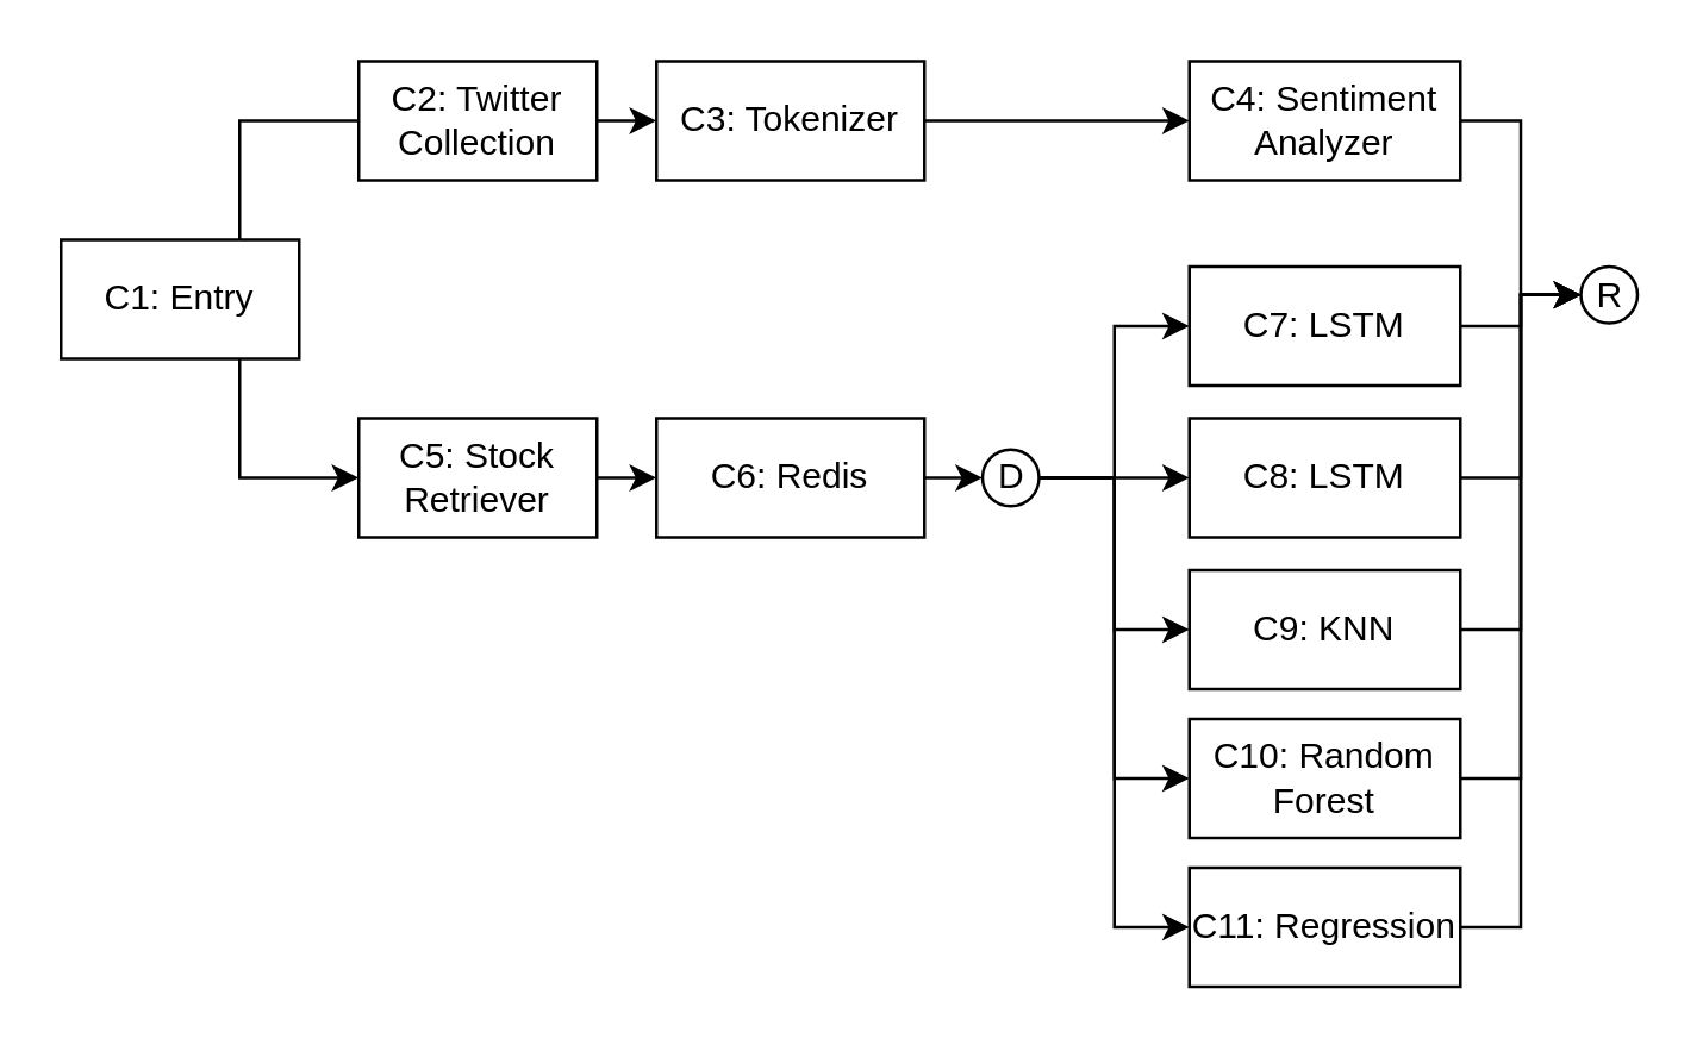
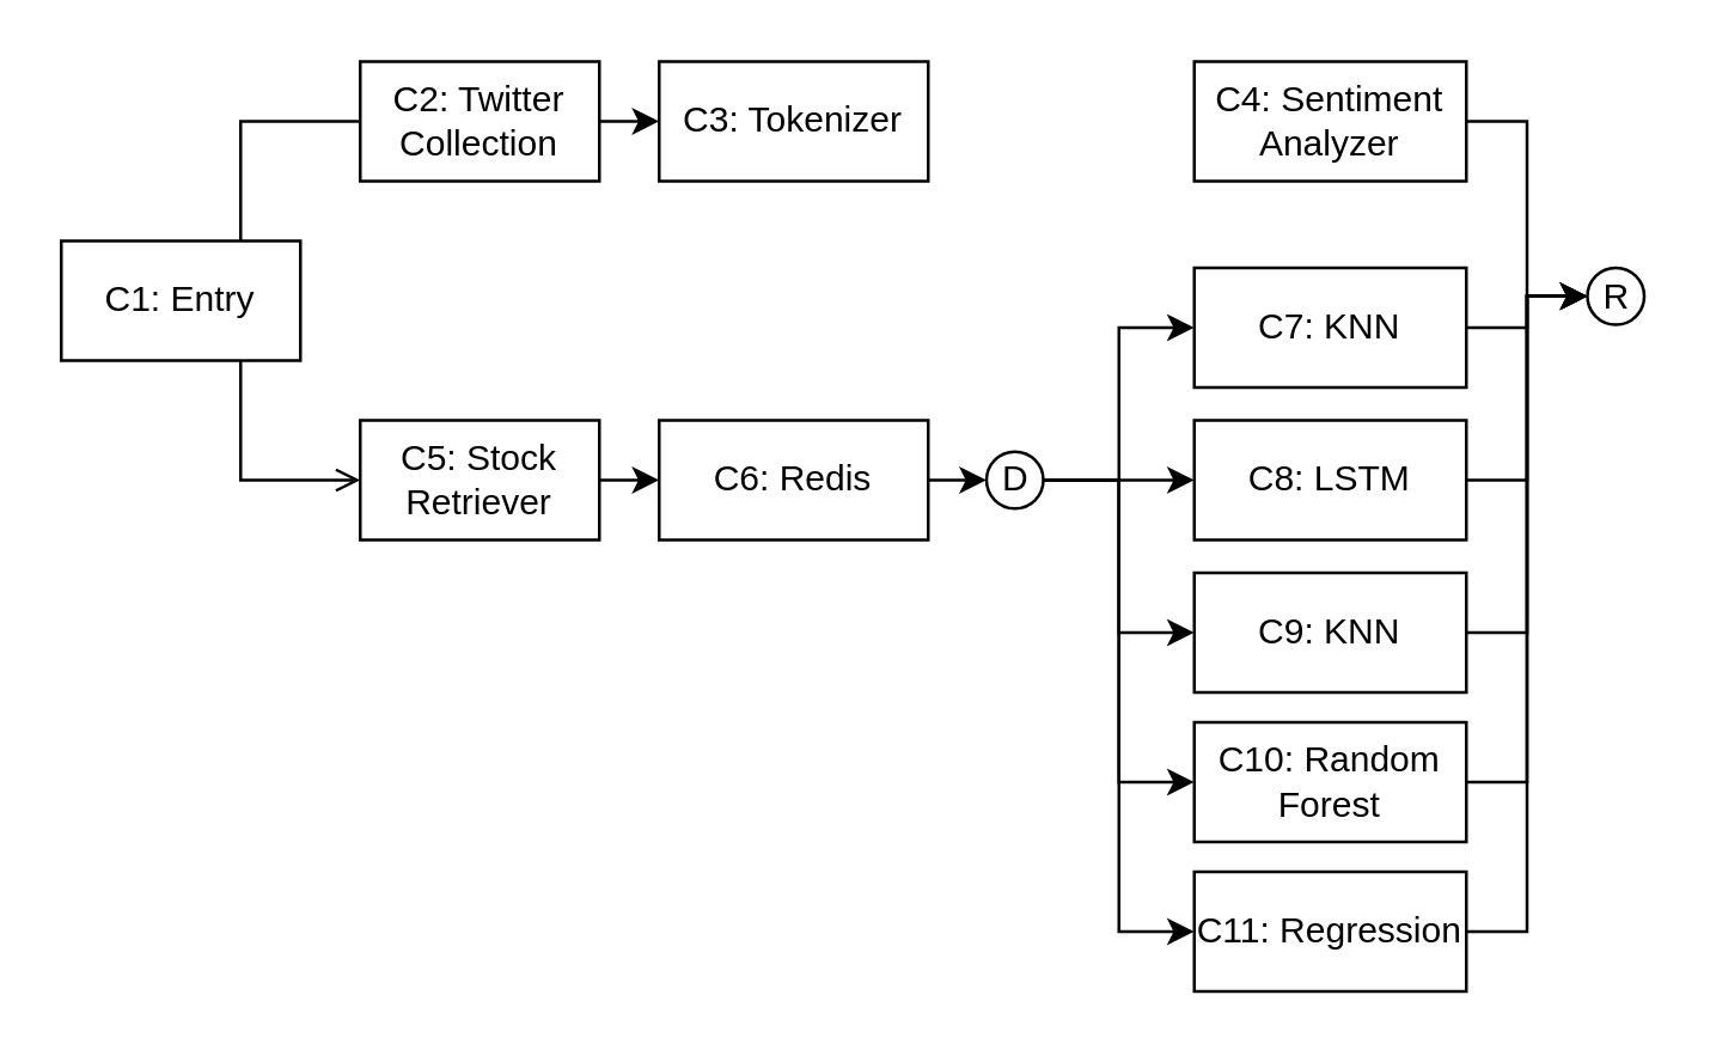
- <mxCell id="9" style="edgeStyle=orthogonalEdgeStyle;rounded=0;orthogonalLoop=1;jettySize=auto;html=1;exitX=1;exitY=0.5;exitDx=0;exitDy=0;entryX=0;entryY=0.5;entryDx=0;entryDy=0;" parent="1" source="10" target="6" edge="1"><mxGeometry relative="1" as="geometry" /></mxCell>
- <mxCell id="16" value="C7: LSTM" style="rounded=0;whiteSpace=wrap;html=1;" parent="1" vertex="1"><mxGeometry x="399" y="89" width="91" height="40" as="geometry" /></mxCell>
+ <mxCell id="16" value="C7: KNN" style="rounded=0;whiteSpace=wrap;html=1;" parent="1" vertex="1"><mxGeometry x="399" y="89" width="91" height="40" as="geometry" /></mxCell>
- <mxCell id="2" style="edgeStyle=orthogonalEdgeStyle;rounded=0;orthogonalLoop=1;jettySize=auto;html=1;exitX=0.75;exitY=1;exitDx=0;exitDy=0;entryX=0;entryY=0.5;entryDx=0;entryDy=0;" parent="1" source="4" target="12" edge="1"><mxGeometry relative="1" as="geometry" /></mxCell>
+ <mxCell id="2" style="edgeStyle=orthogonalEdgeStyle;rounded=0;orthogonalLoop=1;jettySize=auto;html=1;exitX=0.75;exitY=1;exitDx=0;exitDy=0;entryX=0;entryY=0.5;entryDx=0;entryDy=0;endArrow=open;" parent="1" source="4" target="12" edge="1"><mxGeometry relative="1" as="geometry" /></mxCell>
